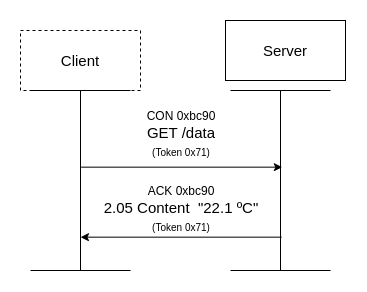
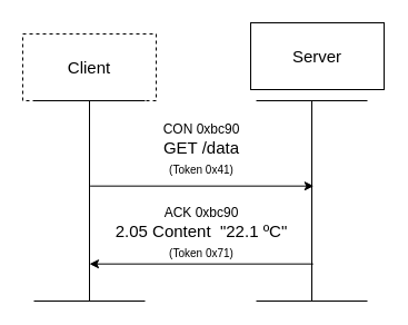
- <mxCell id="7" value="&lt;div&gt;&lt;font style=&quot;font-size: 12px&quot;&gt;CON 0xbc90&lt;/font&gt;&lt;br&gt;&lt;/div&gt;&lt;div&gt;GET /data&lt;/div&gt;&lt;div&gt;&lt;font style=&quot;font-size: 10px&quot;&gt;(Token 0x71)&lt;/font&gt;&lt;br&gt;&lt;/div&gt;" style="text;html=1;strokeColor=none;fillColor=none;align=center;verticalAlign=middle;whiteSpace=wrap;rounded=0;fontSize=15;" vertex="1" parent="1"><mxGeometry x="80.6" y="116.66" width="200" height="30" as="geometry" /></mxCell>
+ <mxCell id="7" value="&lt;div&gt;&lt;font style=&quot;font-size: 12px&quot;&gt;CON 0xbc90&lt;/font&gt;&lt;br&gt;&lt;/div&gt;&lt;div&gt;GET /data&lt;/div&gt;&lt;div&gt;&lt;font style=&quot;font-size: 10px&quot;&gt;(Token 0x41)&lt;/font&gt;&lt;br&gt;&lt;/div&gt;" style="text;html=1;strokeColor=none;fillColor=none;align=center;verticalAlign=middle;whiteSpace=wrap;rounded=0;fontSize=15;" vertex="1" parent="1"><mxGeometry x="80.6" y="116.66" width="200" height="30" as="geometry" /></mxCell>
